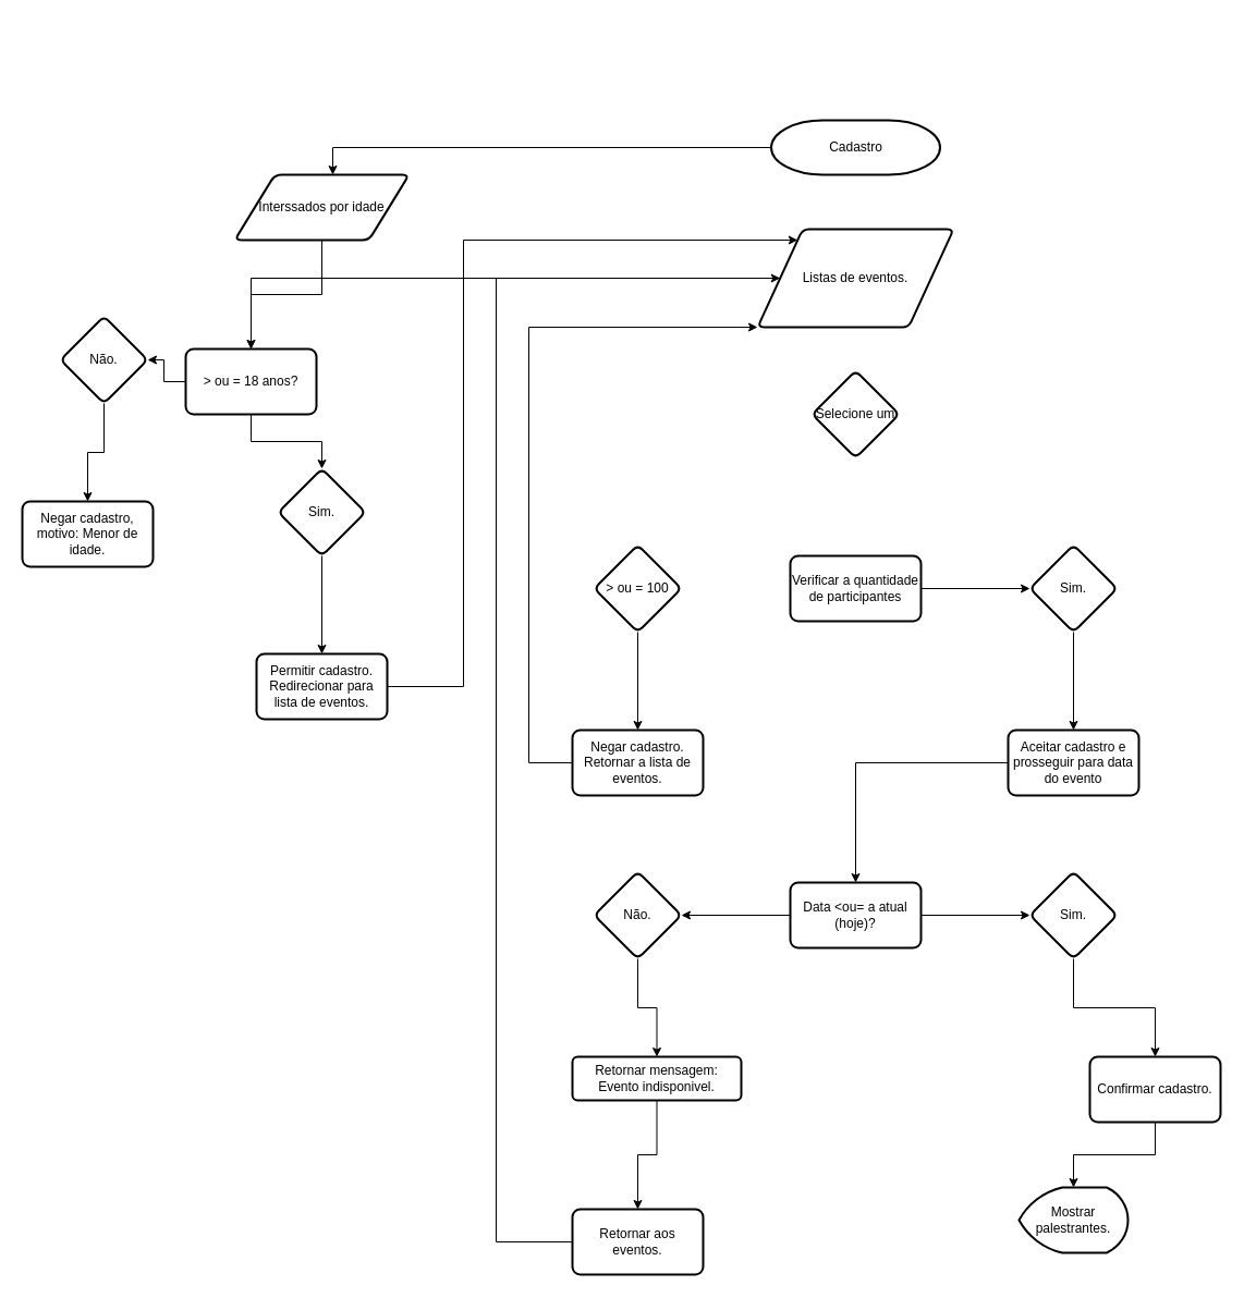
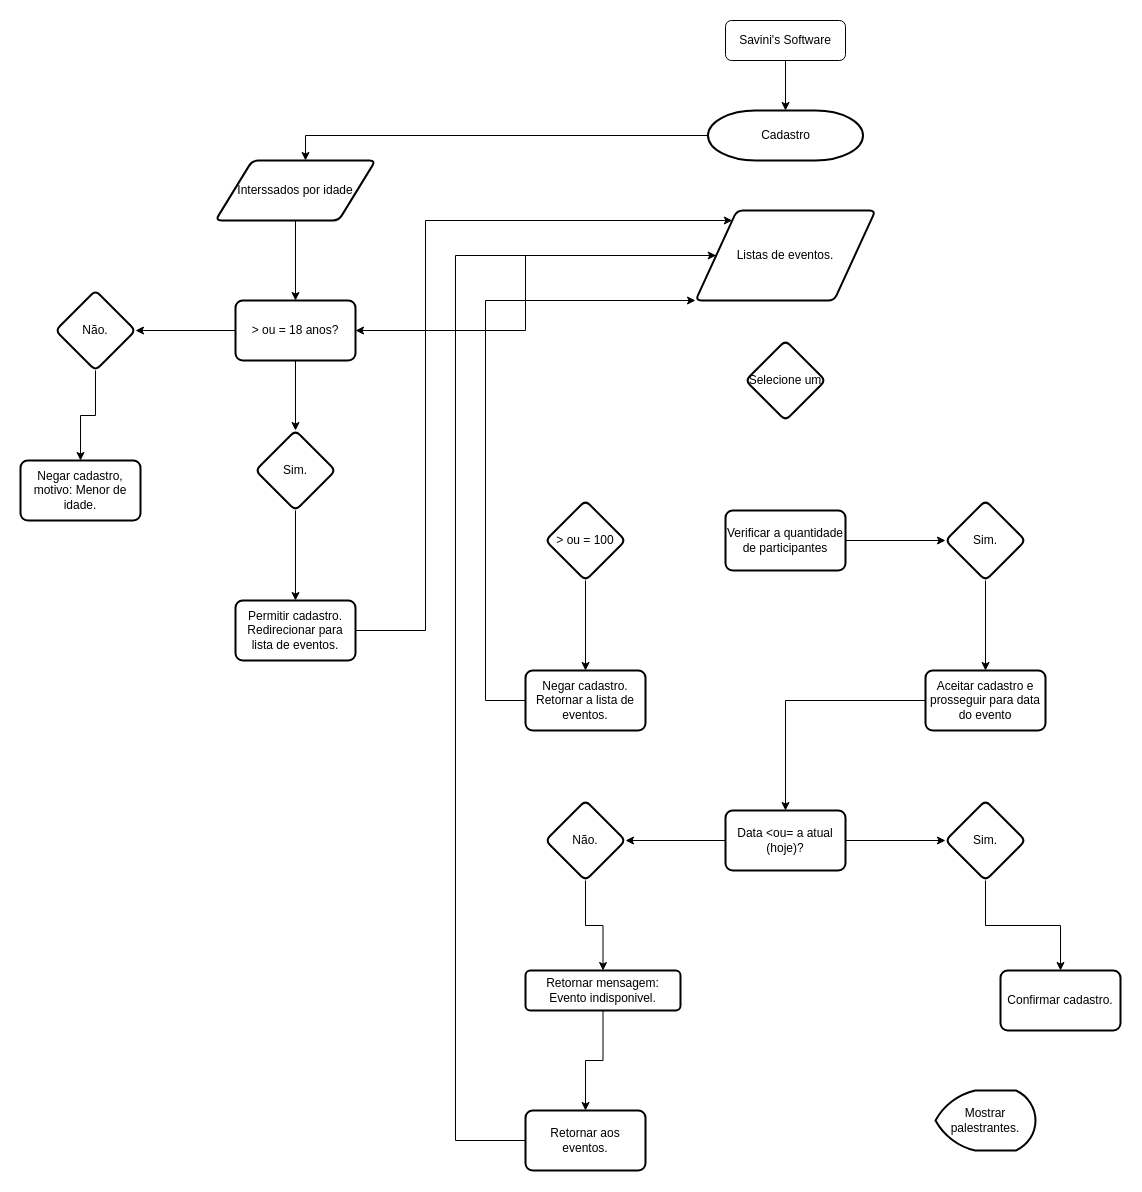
+ <mxCell id="3" value="Savini's Software" style="rounded=1;whiteSpace=wrap;html=1;fontSize=12;glass=0;strokeWidth=1;shadow=0;" parent="1" vertex="1"><mxGeometry x="725" width="120" height="40" as="geometry" y="20" /></mxCell>
+ <mxCell id="2" style="edgeStyle=orthogonalEdgeStyle;rounded=0;orthogonalLoop=1;jettySize=auto;html=1;entryX=0.5;entryY=0;entryDx=0;entryDy=0;entryPerimeter=0;" edge="1" parent="1" source="3" target="5"><mxGeometry relative="1" as="geometry" /></mxCell>
- <mxCell id="10" value="&lt;font style=&quot;vertical-align: inherit&quot;&gt;&lt;font style=&quot;vertical-align: inherit&quot;&gt;&amp;gt; ou = 18 anos?&lt;/font&gt;&lt;/font&gt;" style="whiteSpace=wrap;html=1;rounded=1;strokeWidth=2;arcSize=12;" vertex="1" parent="1"><mxGeometry x="170" y="320" width="120" height="60" as="geometry" /></mxCell>
+ <mxCell id="10" value="&lt;font style=&quot;vertical-align: inherit&quot;&gt;&lt;font style=&quot;vertical-align: inherit&quot;&gt;&amp;gt; ou = 18 anos?&lt;/font&gt;&lt;/font&gt;" style="whiteSpace=wrap;html=1;rounded=1;strokeWidth=2;arcSize=12;" vertex="1" parent="1"><mxGeometry x="235" y="300" width="120" height="60" as="geometry" /></mxCell>
- <mxCell id="30" style="edgeStyle=orthogonalEdgeStyle;rounded=0;orthogonalLoop=1;jettySize=auto;html=1;" edge="1" parent="1" source="31" target="44"><mxGeometry relative="1" as="geometry" /></mxCell>
